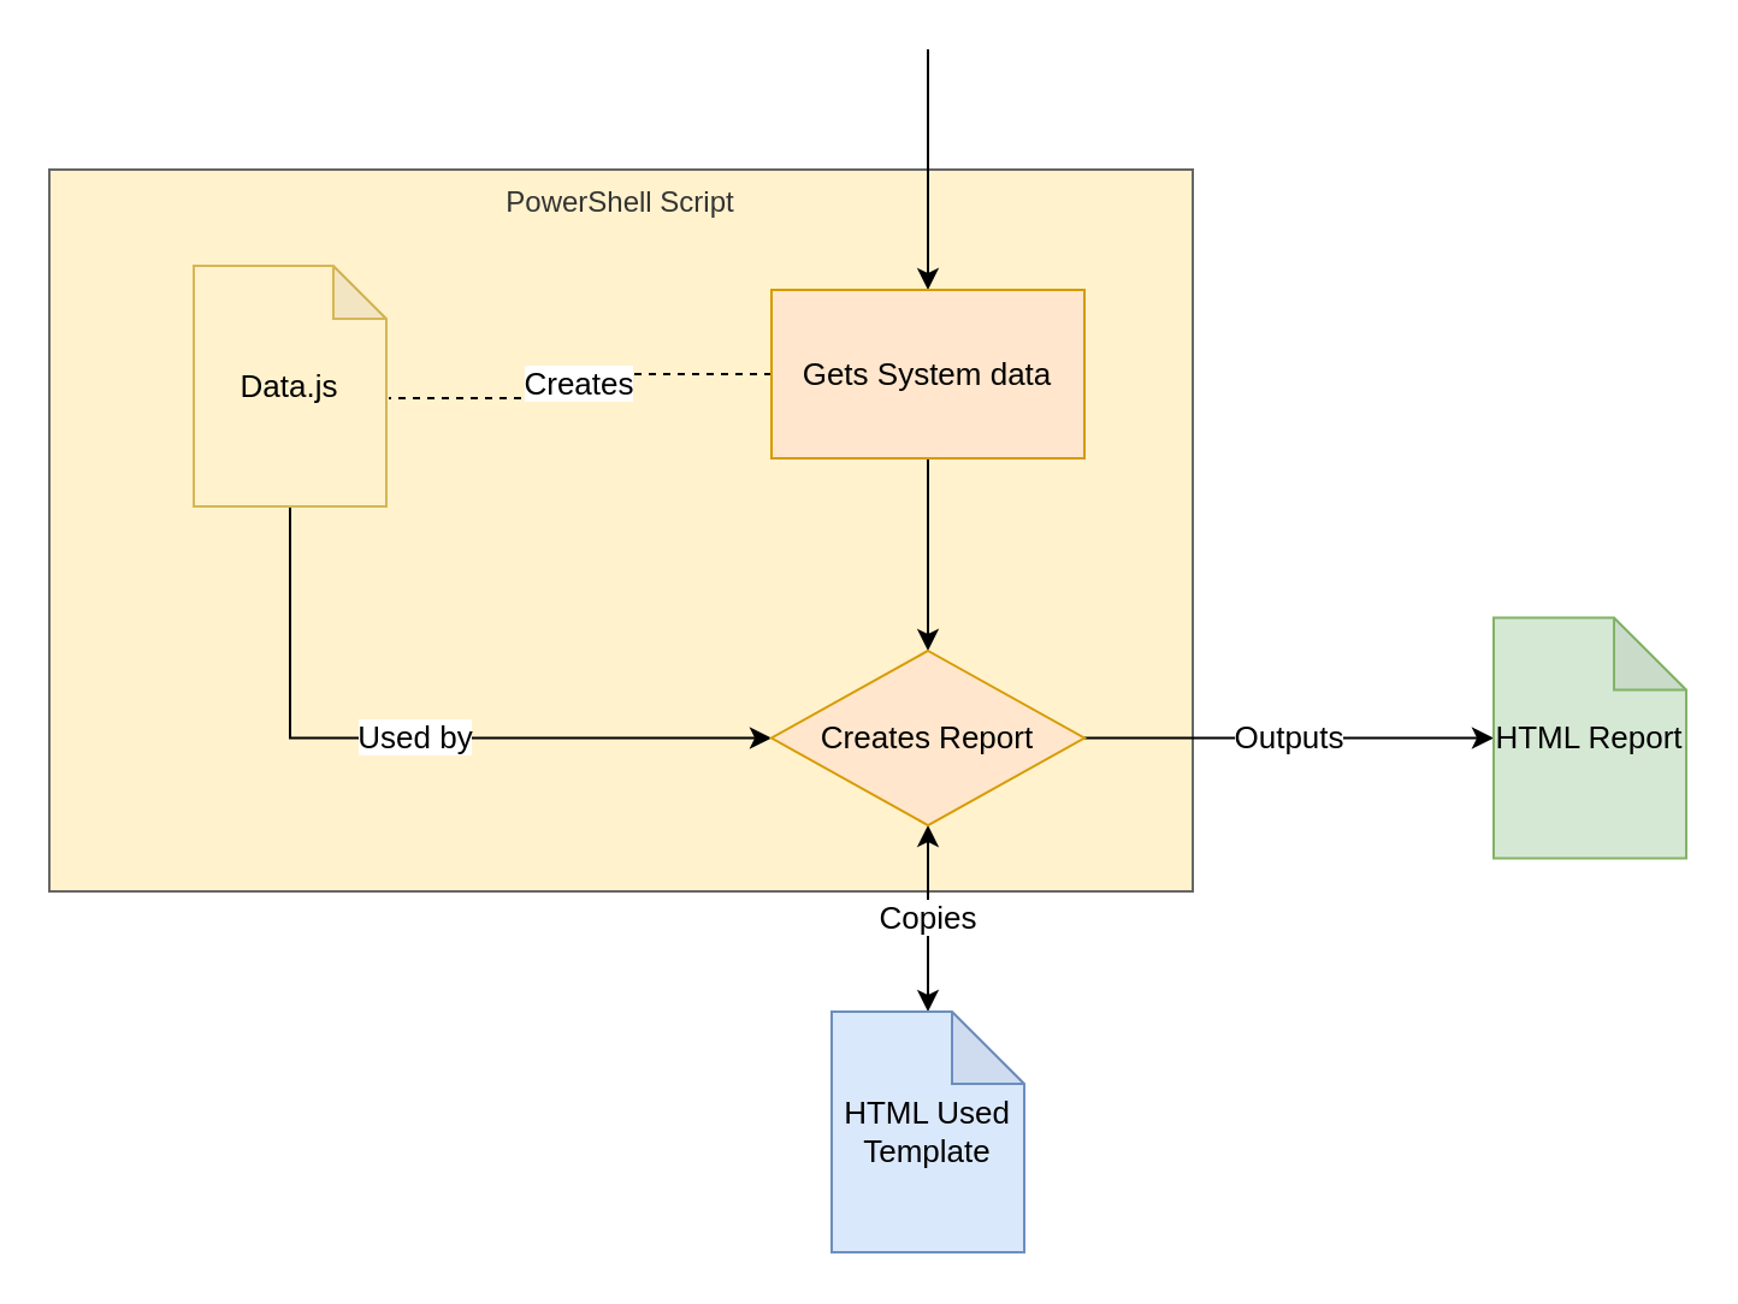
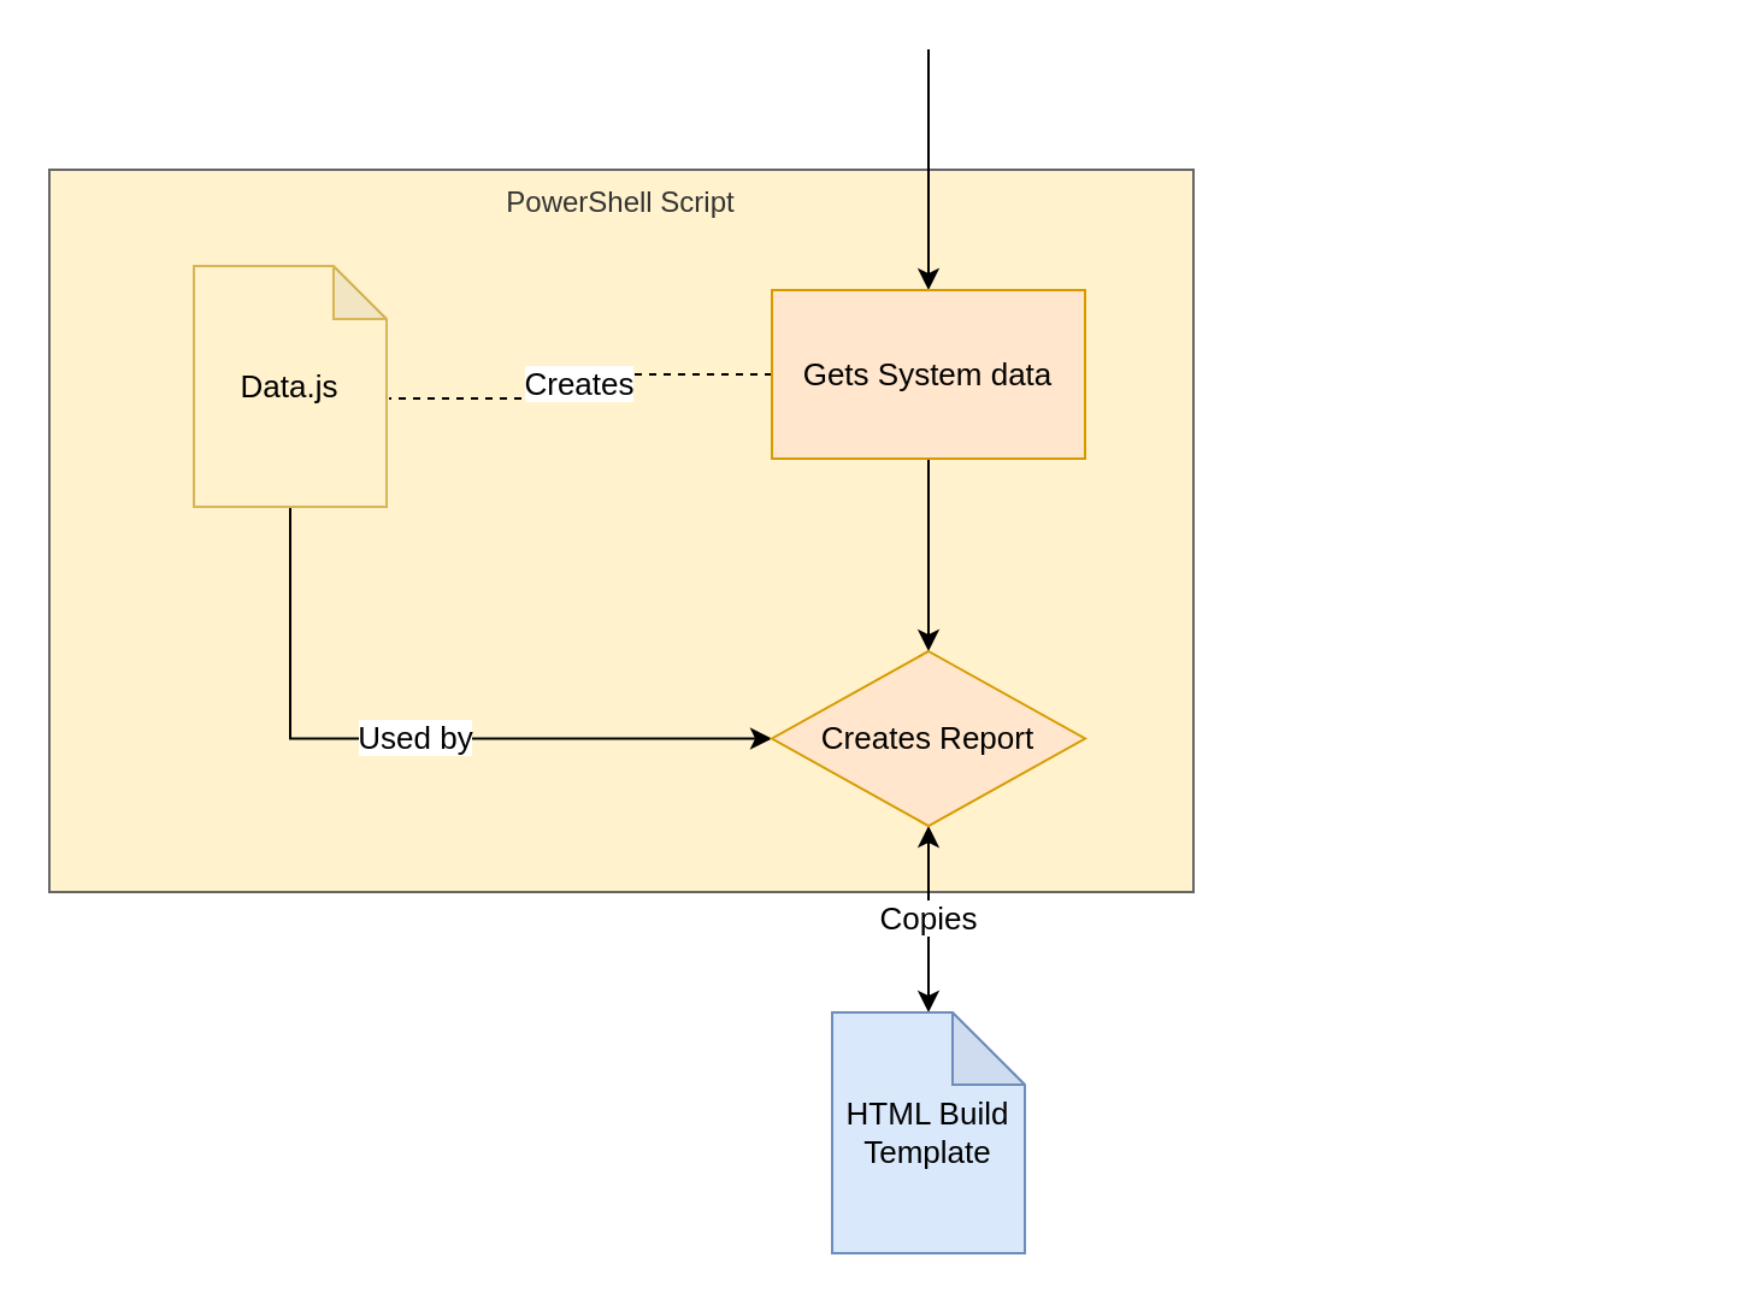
- <mxCell id="11" value="Outputs" style="edgeStyle=orthogonalEdgeStyle;rounded=0;orthogonalLoop=1;jettySize=auto;html=1;exitX=1;exitY=0.5;exitDx=0;exitDy=0;entryX=0;entryY=0.5;entryDx=0;entryDy=0;entryPerimeter=0;fontSize=13;startArrow=none;startFill=0;endArrow=classic;endFill=1;" edge="1" parent="1" source="12" target="13"><mxGeometry relative="1" as="geometry" /></mxCell>
- <mxCell id="13" value="HTML Report" style="shape=note;whiteSpace=wrap;html=1;backgroundOutline=1;darkOpacity=0.05;verticalAlign=middle;fillColor=#d5e8d4;strokeColor=#82b366;fontSize=13;" vertex="1" parent="1"><mxGeometry x="620" y="256.25" width="80" height="100" as="geometry" /></mxCell>
- <mxCell id="8" value="HTML Used Template" style="shape=note;whiteSpace=wrap;html=1;backgroundOutline=1;darkOpacity=0.05;verticalAlign=middle;fillColor=#dae8fc;strokeColor=#6c8ebf;fontSize=13;" vertex="1" parent="1"><mxGeometry x="345" y="420" width="80" height="100" as="geometry" /></mxCell>
+ <mxCell id="8" value="HTML Build Template" style="shape=note;whiteSpace=wrap;html=1;backgroundOutline=1;darkOpacity=0.05;verticalAlign=middle;fillColor=#dae8fc;strokeColor=#6c8ebf;fontSize=13;" vertex="1" parent="1"><mxGeometry x="345" y="420" width="80" height="100" as="geometry" /></mxCell>
